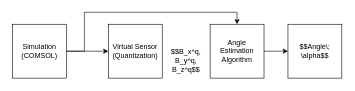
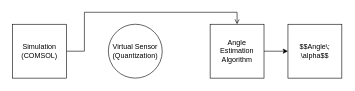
- <mxCell id="3" style="edgeStyle=orthogonalEdgeStyle;rounded=0;orthogonalLoop=1;jettySize=auto;html=1;entryX=0.5;entryY=0;entryDx=0;entryDy=0;" parent="1" source="4" target="7" edge="1"><mxGeometry relative="1" as="geometry"><Array as="points"><mxPoint x="140" y="85" /><mxPoint x="140" y="20" /><mxPoint x="395" y="20" /></Array></mxGeometry></mxCell>
+ <mxCell id="3" style="edgeStyle=orthogonalEdgeStyle;rounded=0;orthogonalLoop=1;jettySize=auto;html=1;entryX=0.5;entryY=0;entryDx=0;entryDy=0;endArrow=open;" parent="1" source="4" target="7" edge="1"><mxGeometry relative="1" as="geometry"><Array as="points"><mxPoint x="140" y="85" /><mxPoint x="140" y="20" /><mxPoint x="395" y="20" /></Array></mxGeometry></mxCell>
- <mxCell id="2" style="edgeStyle=orthogonalEdgeStyle;rounded=0;orthogonalLoop=1;jettySize=auto;html=1;entryX=0;entryY=0.5;entryDx=0;entryDy=0;" parent="1" source="4" target="5" edge="1"><mxGeometry relative="1" as="geometry"><Array as="points"><mxPoint x="150" y="85" /><mxPoint x="150" y="85" /></Array></mxGeometry></mxCell>
- <mxCell id="5" value="Virtual Sensor (Quantization)" style="whiteSpace=wrap;html=1;aspect=fixed;" parent="1" vertex="1"><mxGeometry x="180" y="40" width="90" height="90" as="geometry" /></mxCell>
+ <mxCell id="5" value="Virtual Sensor (Quantization)" style="ellipse;whiteSpace=wrap;html=1;aspect=fixed;" parent="1" vertex="1"><mxGeometry x="180" y="40" width="90" height="90" as="geometry" /></mxCell>
- <mxCell id="9" value="$$B_x^q, B_y^q, B_z^q$$" style="text;html=1;align=center;verticalAlign=middle;whiteSpace=wrap;rounded=0;" parent="1" vertex="1"><mxGeometry x="280" y="86" width="60" height="30" as="geometry" /></mxCell>
